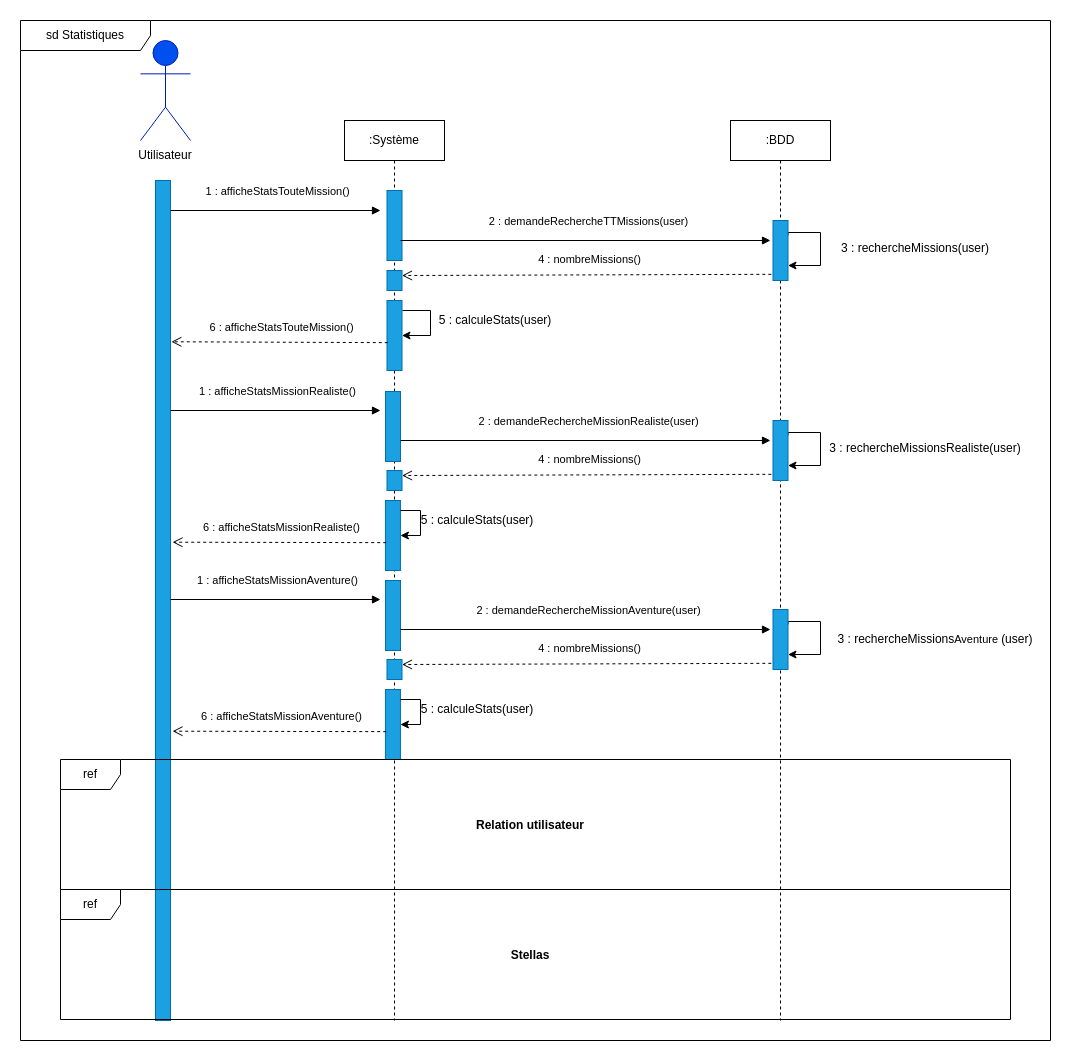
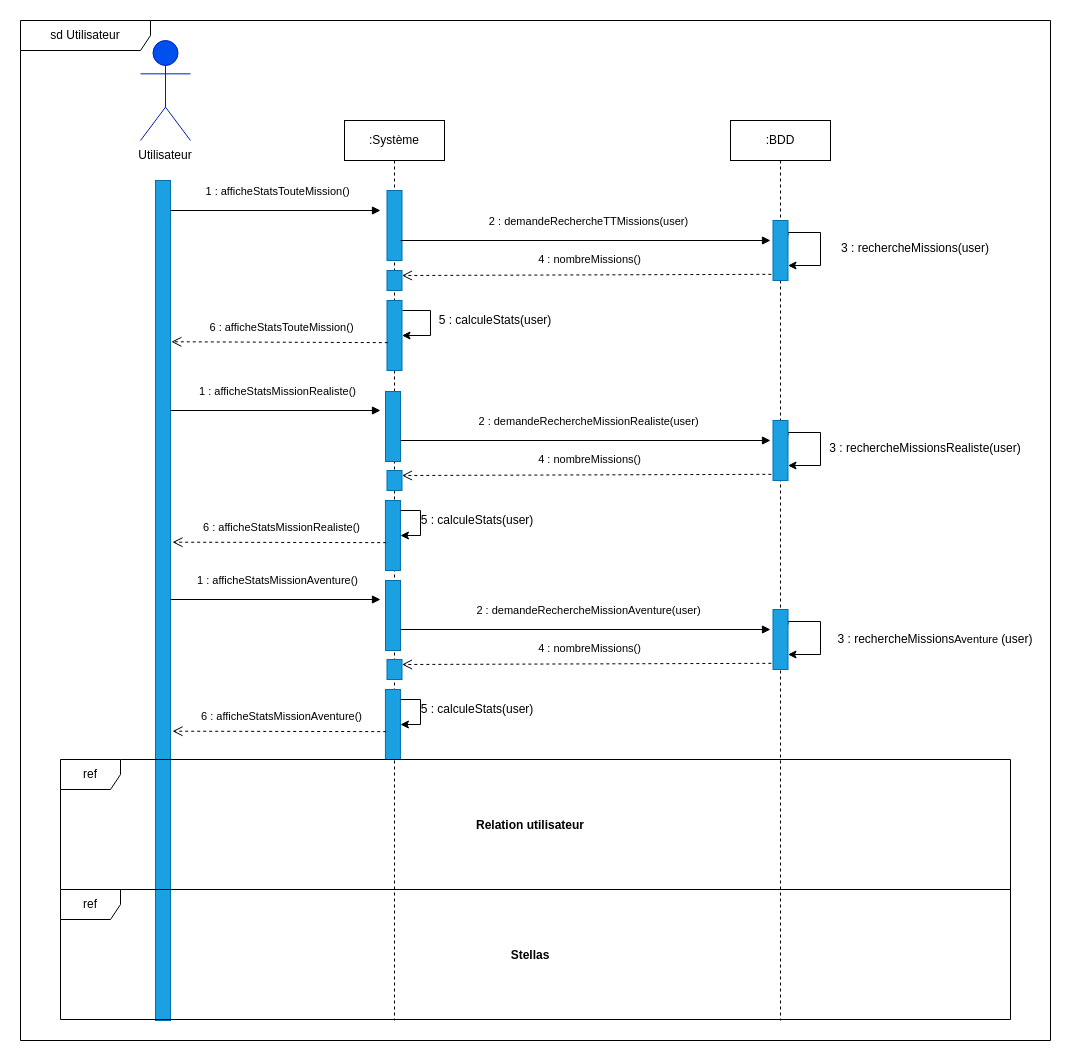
- <mxCell id="47" value="sd Statistiques" style="shape=umlFrame;whiteSpace=wrap;html=1;width=130;height=30;" vertex="1" parent="1"><mxGeometry x="20" y="20" width="1030" height="1020" as="geometry" /></mxCell>
+ <mxCell id="47" value="sd Utilisateur" style="shape=umlFrame;whiteSpace=wrap;html=1;width=130;height=30;" vertex="1" parent="1"><mxGeometry x="20" y="20" width="1030" height="1020" as="geometry" /></mxCell>
